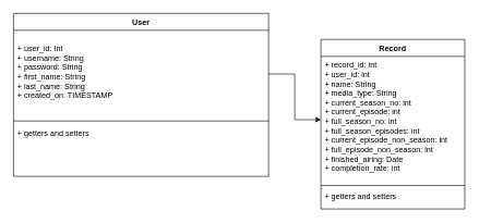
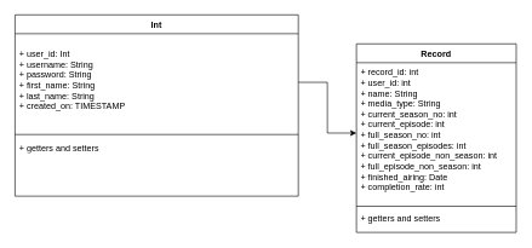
- <mxCell id="2" value="User" style="swimlane;fontStyle=1;align=center;verticalAlign=top;childLayout=stackLayout;horizontal=1;startSize=26;horizontalStack=0;resizeParent=1;resizeParentMax=0;resizeLast=0;collapsible=1;marginBottom=0;whiteSpace=wrap;html=1;" vertex="1" parent="1"><mxGeometry x="20" y="20" width="390" height="250" as="geometry" /></mxCell>
+ <mxCell id="2" value="Int" style="swimlane;fontStyle=1;align=center;verticalAlign=top;childLayout=stackLayout;horizontal=1;startSize=26;horizontalStack=0;resizeParent=1;resizeParentMax=0;resizeLast=0;collapsible=1;marginBottom=0;whiteSpace=wrap;html=1;" vertex="1" parent="1"><mxGeometry x="20" y="20" width="390" height="250" as="geometry" /></mxCell>
